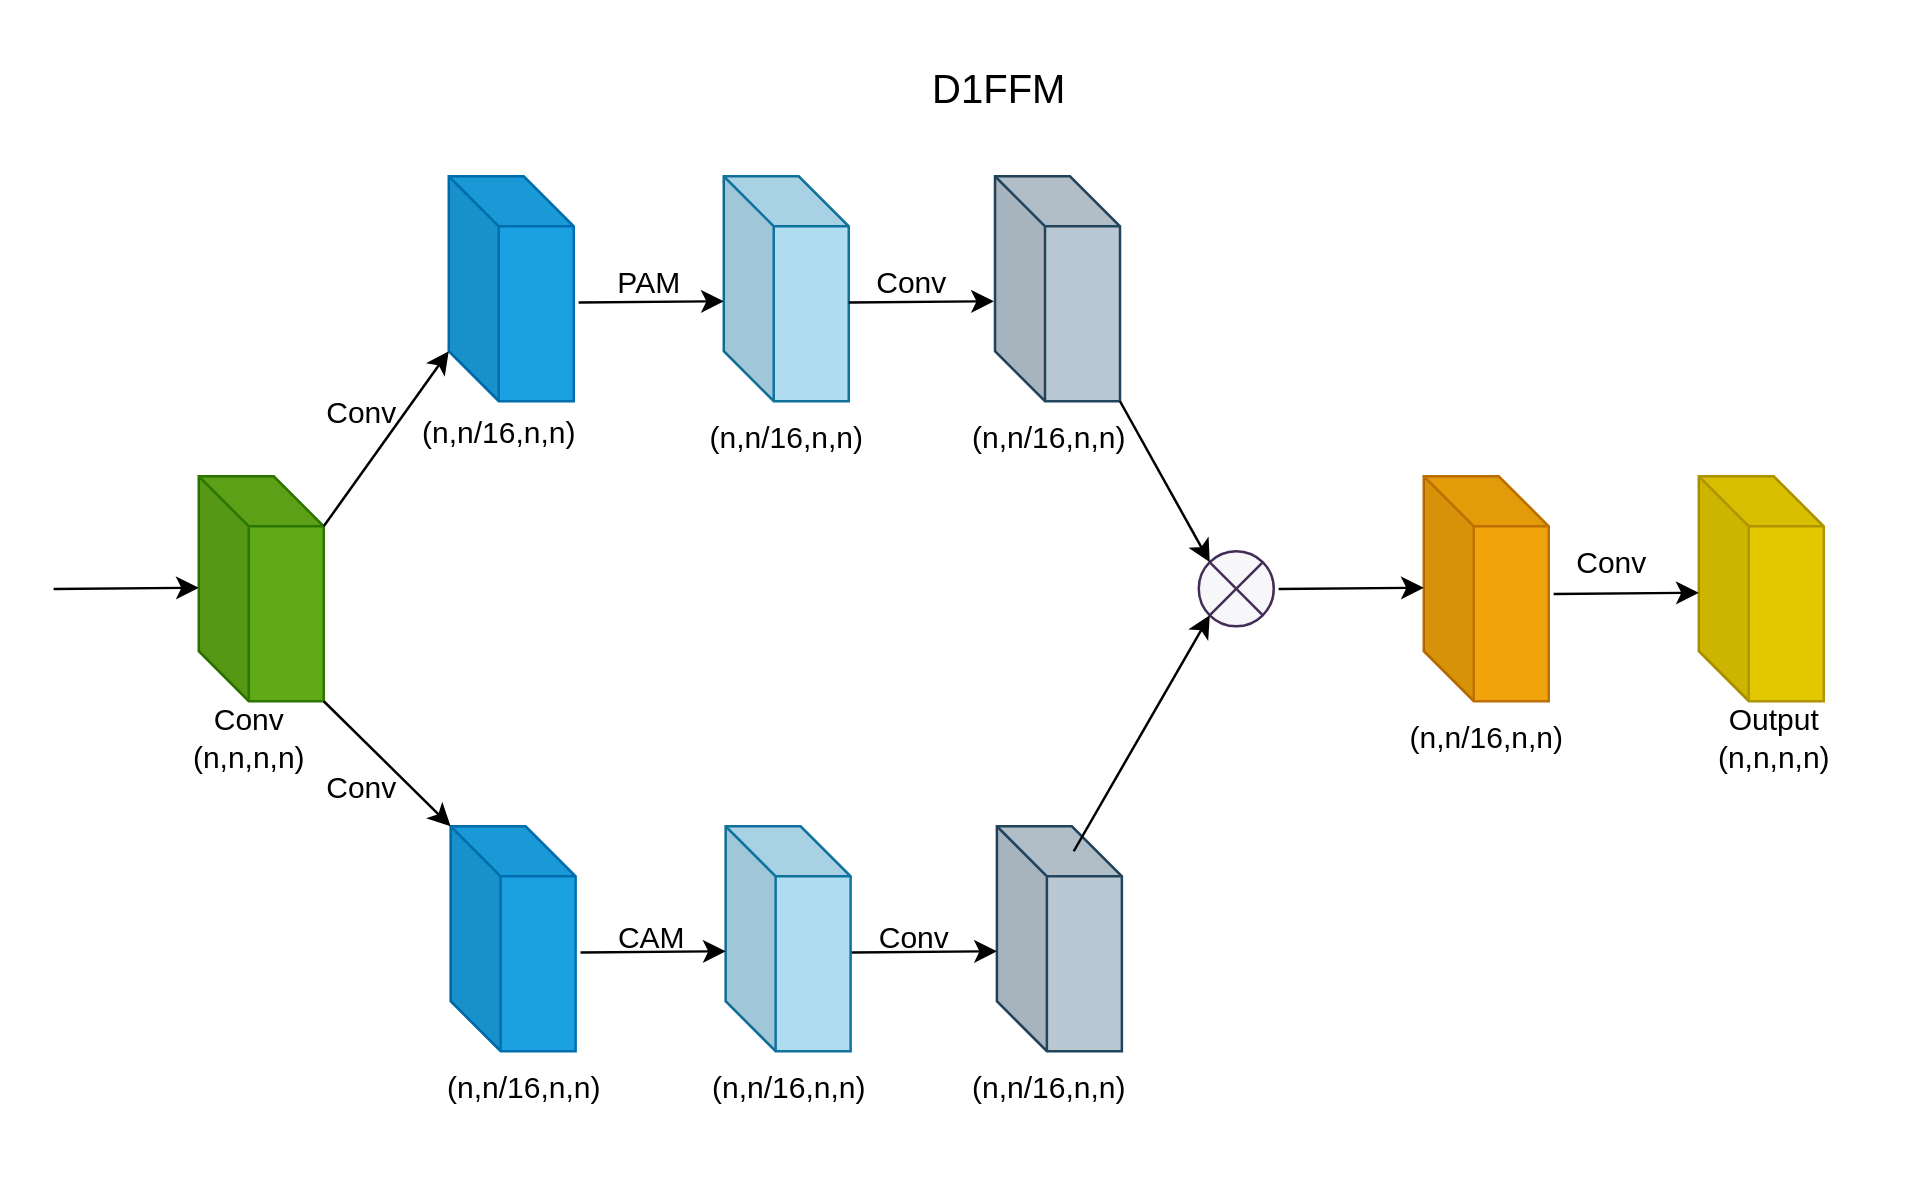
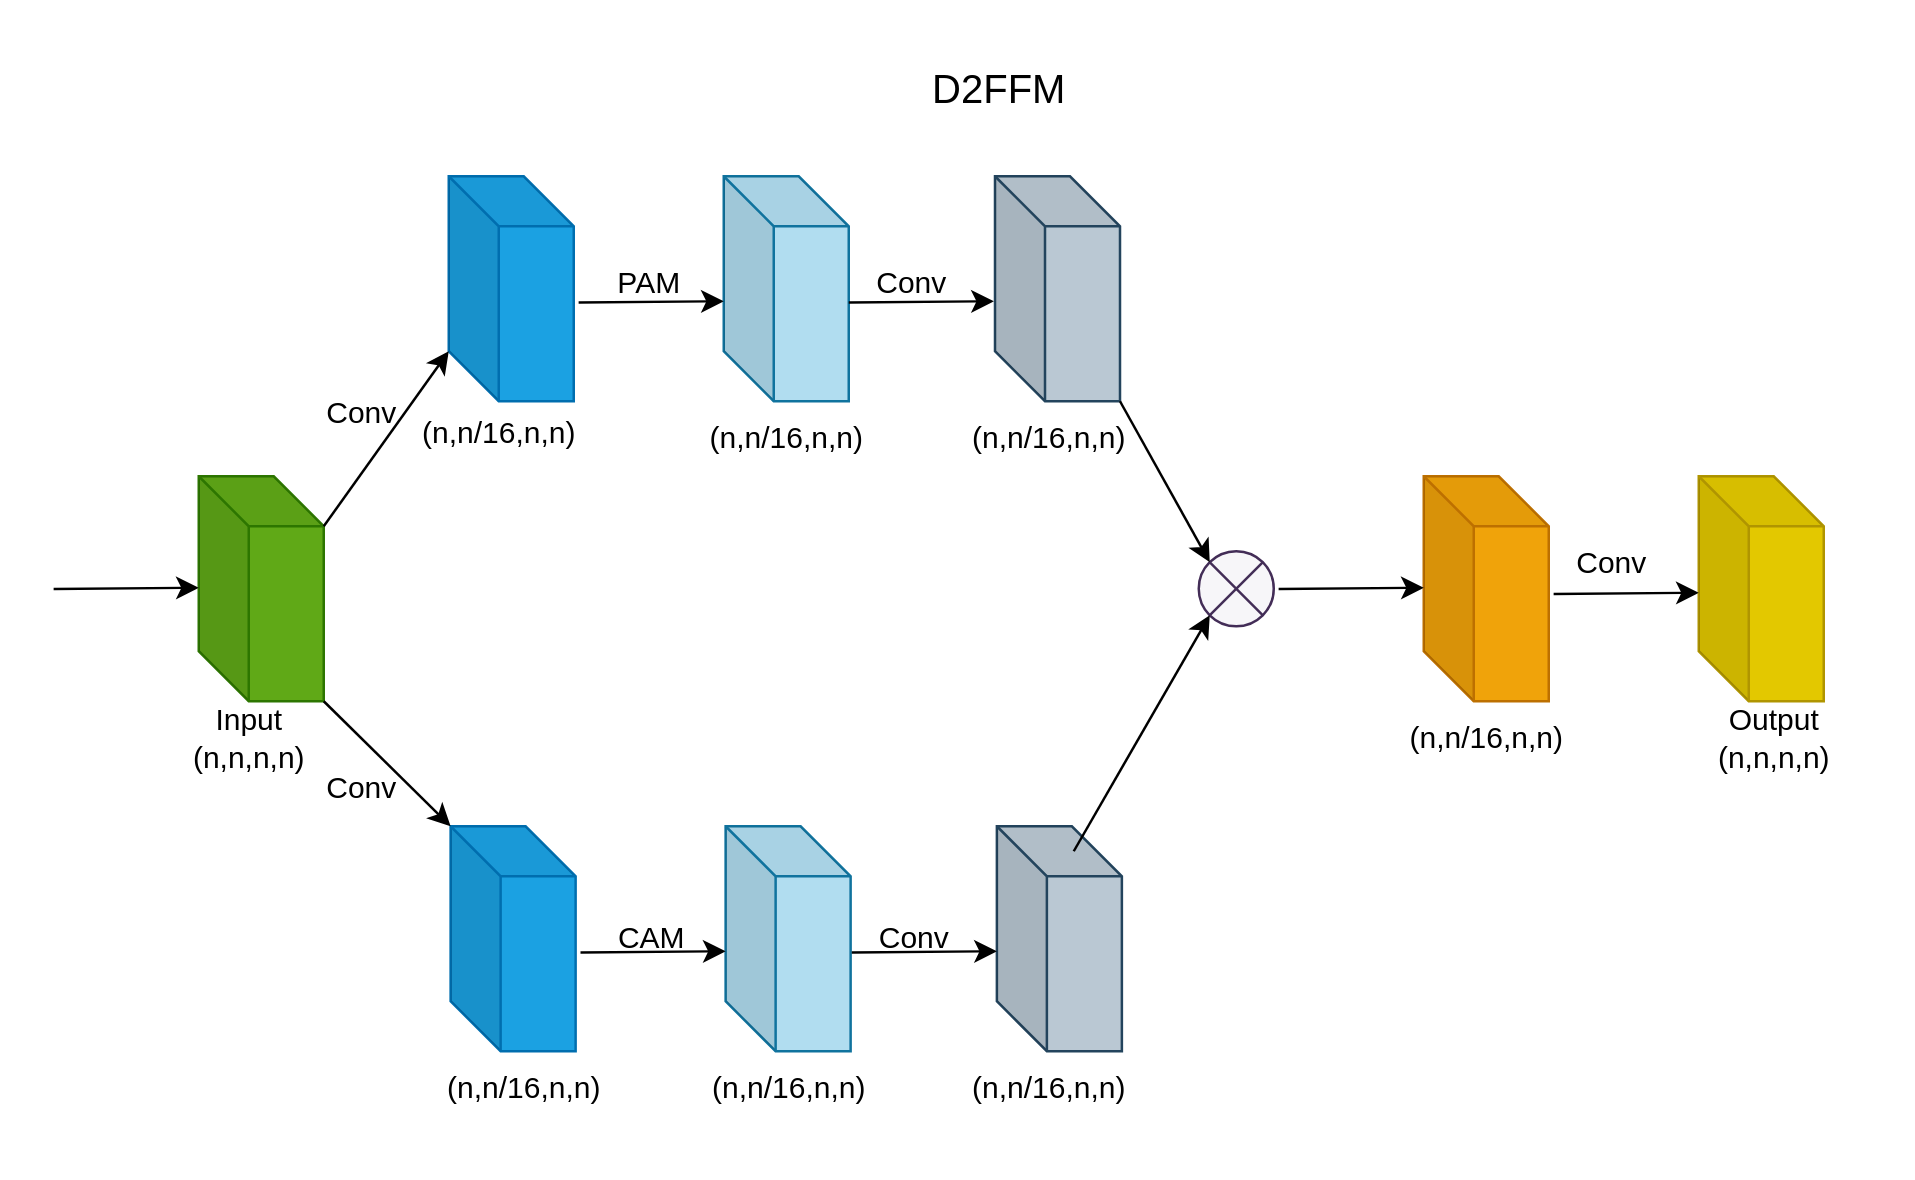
- <mxCell id="39" value="&lt;font style=&quot;font-size: 16px;&quot;&gt;D1FFM&lt;/font&gt;" style="text;html=1;align=center;verticalAlign=middle;resizable=0;points=[];autosize=1;strokeColor=none;fillColor=none;" vertex="1" parent="1"><mxGeometry x="359" y="20" width="80" height="30" as="geometry" /></mxCell>
+ <mxCell id="39" value="&lt;font style=&quot;font-size: 16px;&quot;&gt;D2FFM&lt;/font&gt;" style="text;html=1;align=center;verticalAlign=middle;resizable=0;points=[];autosize=1;strokeColor=none;fillColor=none;" vertex="1" parent="1"><mxGeometry x="359" y="20" width="80" height="30" as="geometry" /></mxCell>
- <mxCell id="37" value="&lt;div&gt;Conv&lt;/div&gt;(n,n,n,n)" style="text;html=1;align=center;verticalAlign=middle;resizable=0;points=[];autosize=1;strokeColor=none;fillColor=none;" vertex="1" parent="1"><mxGeometry x="64" y="275" width="70" height="40" as="geometry" /></mxCell>
+ <mxCell id="37" value="&lt;div&gt;Input&lt;/div&gt;(n,n,n,n)" style="text;html=1;align=center;verticalAlign=middle;resizable=0;points=[];autosize=1;strokeColor=none;fillColor=none;" vertex="1" parent="1"><mxGeometry x="64" y="275" width="70" height="40" as="geometry" /></mxCell>
